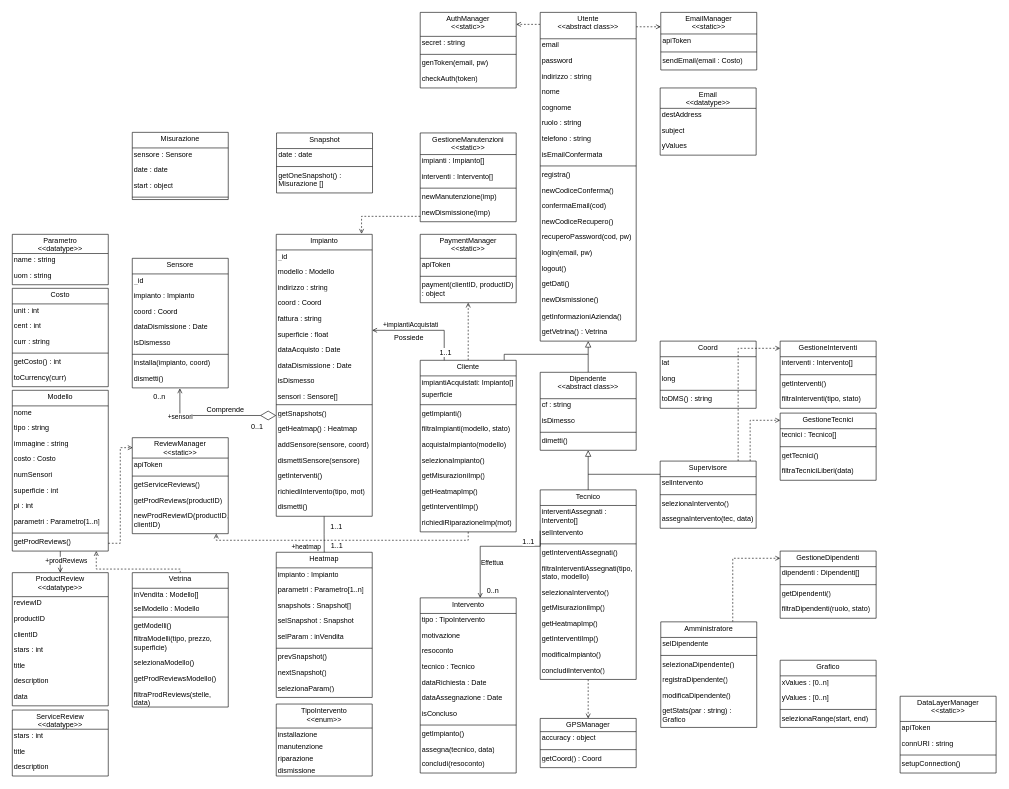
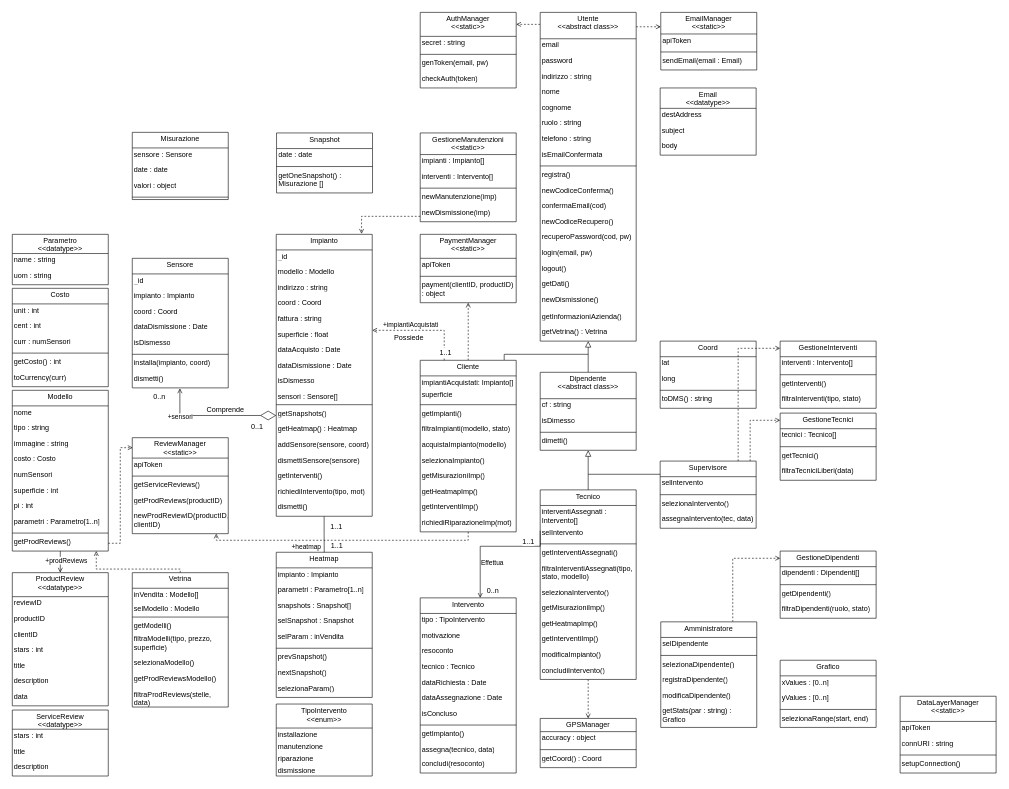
- <mxCell id="115" value="sendEmail(email : Costo)" style="text;strokeColor=none;fillColor=none;align=left;verticalAlign=top;spacingLeft=4;spacingRight=4;overflow=hidden;rotatable=0;points=[[0,0.5],[1,0.5]];portConstraint=eastwest;fontStyle=0;whiteSpace=wrap;spacing=-1;" parent="112" vertex="1"><mxGeometry y="70" width="160" height="26" as="geometry" /></mxCell>
+ <mxCell id="115" value="sendEmail(email : Email)" style="text;strokeColor=none;fillColor=none;align=left;verticalAlign=top;spacingLeft=4;spacingRight=4;overflow=hidden;rotatable=0;points=[[0,0.5],[1,0.5]];portConstraint=eastwest;fontStyle=0;whiteSpace=wrap;spacing=-1;" parent="112" vertex="1"><mxGeometry y="70" width="160" height="26" as="geometry" /></mxCell>
- <mxCell id="60" value="yValues" style="text;strokeColor=none;fillColor=none;align=left;verticalAlign=top;spacingLeft=4;spacingRight=4;overflow=hidden;rotatable=0;points=[[0,0.5],[1,0.5]];portConstraint=eastwest;fontStyle=0;whiteSpace=wrap;spacing=-1;" parent="57" vertex="1"><mxGeometry y="86" width="160" height="26" as="geometry" /></mxCell>
+ <mxCell id="60" value="body" style="text;strokeColor=none;fillColor=none;align=left;verticalAlign=top;spacingLeft=4;spacingRight=4;overflow=hidden;rotatable=0;points=[[0,0.5],[1,0.5]];portConstraint=eastwest;fontStyle=0;whiteSpace=wrap;spacing=-1;" parent="57" vertex="1"><mxGeometry y="86" width="160" height="26" as="geometry" /></mxCell>
- <mxCell id="28" value="start : object" style="text;strokeColor=none;fillColor=none;align=left;verticalAlign=top;spacingLeft=4;spacingRight=4;overflow=hidden;rotatable=0;points=[[0,0.5],[1,0.5]];portConstraint=eastwest;fontStyle=0;whiteSpace=wrap;spacing=-1;" parent="25" vertex="1"><mxGeometry y="78" width="160" height="26" as="geometry" /></mxCell>
+ <mxCell id="28" value="valori : object" style="text;strokeColor=none;fillColor=none;align=left;verticalAlign=top;spacingLeft=4;spacingRight=4;overflow=hidden;rotatable=0;points=[[0,0.5],[1,0.5]];portConstraint=eastwest;fontStyle=0;whiteSpace=wrap;spacing=-1;" parent="25" vertex="1"><mxGeometry y="78" width="160" height="26" as="geometry" /></mxCell>
- <mxCell id="206" value="+impiantiAcquistati" style="edgeStyle=orthogonalEdgeStyle;rounded=0;orthogonalLoop=1;jettySize=auto;html=1;exitX=0.25;exitY=0;exitDx=0;exitDy=0;startArrow=none;startFill=0;endArrow=open;endFill=0;" parent="1" source="175" target="187" edge="1"><mxGeometry x="0.248" y="-9" relative="1" as="geometry"><mxPoint as="offset" /><mxPoint x="620" y="580" as="targetPoint" /><Array as="points"><mxPoint x="740" y="550" /></Array></mxGeometry></mxCell>
+ <mxCell id="206" value="+impiantiAcquistati" style="edgeStyle=orthogonalEdgeStyle;rounded=0;orthogonalLoop=1;jettySize=auto;html=1;exitX=0.25;exitY=0;exitDx=0;exitDy=0;startArrow=none;startFill=0;endArrow=open;endFill=0;dashed=1;" parent="1" source="175" target="187" edge="1"><mxGeometry x="0.248" y="-9" relative="1" as="geometry"><mxPoint as="offset" /><mxPoint x="620" y="580" as="targetPoint" /><Array as="points"><mxPoint x="740" y="550" /></Array></mxGeometry></mxCell>
- <mxCell id="119" value="curr : string" style="text;strokeColor=none;fillColor=none;align=left;verticalAlign=top;spacingLeft=4;spacingRight=4;overflow=hidden;rotatable=0;points=[[0,0.5],[1,0.5]];portConstraint=eastwest;fontStyle=0;whiteSpace=wrap;spacing=-1;" parent="116" vertex="1"><mxGeometry y="78" width="160" height="26" as="geometry" /></mxCell>
+ <mxCell id="119" value="curr : numSensori" style="text;strokeColor=none;fillColor=none;align=left;verticalAlign=top;spacingLeft=4;spacingRight=4;overflow=hidden;rotatable=0;points=[[0,0.5],[1,0.5]];portConstraint=eastwest;fontStyle=0;whiteSpace=wrap;spacing=-1;" parent="116" vertex="1"><mxGeometry y="78" width="160" height="26" as="geometry" /></mxCell>
